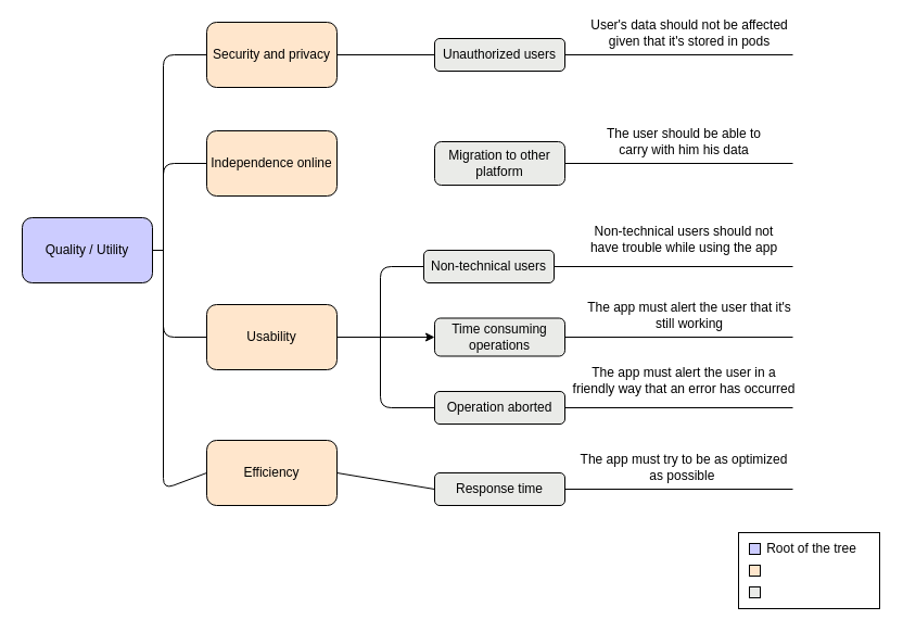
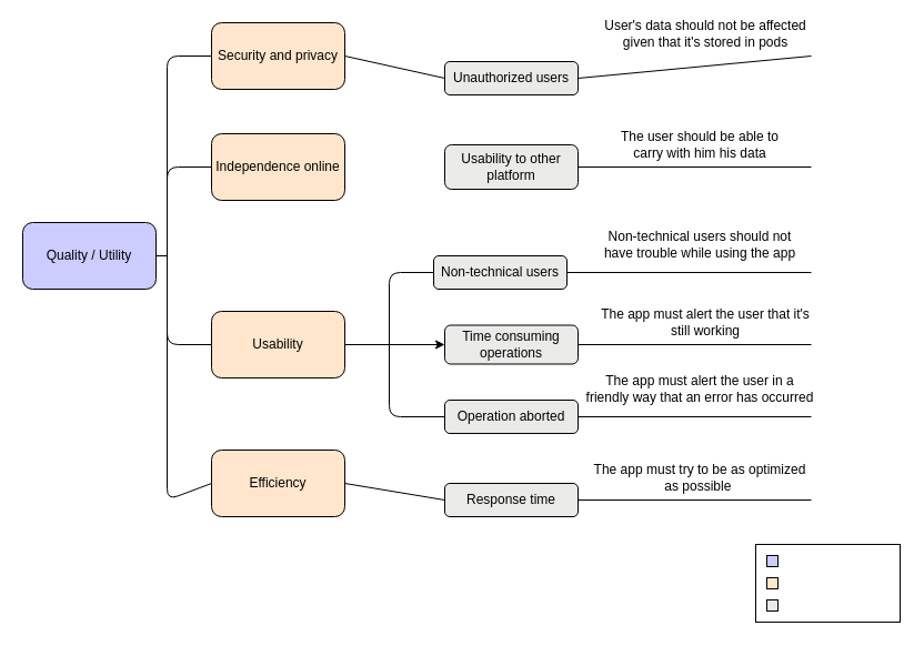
- <mxCell id="7" value="Unauthorized users" style="rounded=1;whiteSpace=wrap;html=1;strokeColor=#000000;fillColor=#EAEBE8;" vertex="1" parent="1"><mxGeometry x="400" y="35" width="120" height="30" as="geometry" /></mxCell>
+ <mxCell id="7" value="Unauthorized users" style="rounded=1;whiteSpace=wrap;html=1;strokeColor=#000000;fillColor=#EAEBE8;" vertex="1" parent="1"><mxGeometry x="400" y="55" width="120" height="30" as="geometry" /></mxCell>
- <mxCell id="16" value="Migration to other platform" style="rounded=1;whiteSpace=wrap;html=1;fillColor=#EAEBE8;" vertex="1" parent="1"><mxGeometry x="400" y="130" width="120" height="40" as="geometry" /></mxCell>
+ <mxCell id="16" value="Usability to other platform" style="rounded=1;whiteSpace=wrap;html=1;fillColor=#EAEBE8;" vertex="1" parent="1"><mxGeometry x="400" y="130" width="120" height="40" as="geometry" /></mxCell>
- <mxCell id="39" value="Root of the tree" style="text;html=1;strokeColor=none;fillColor=none;align=center;verticalAlign=middle;whiteSpace=wrap;rounded=0;" vertex="1" parent="1"><mxGeometry x="705" y="495" width="85" height="20" as="geometry" /></mxCell>
